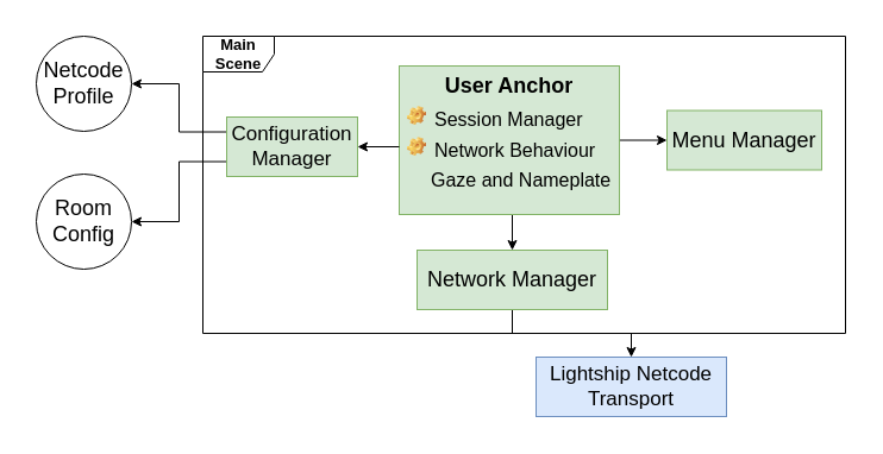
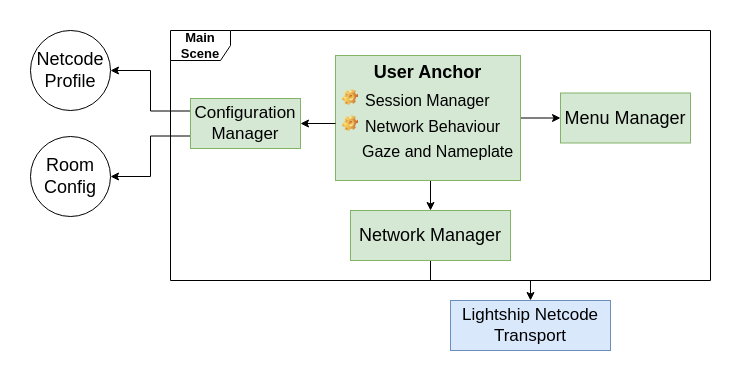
- <mxCell id="16" value="Room Config" style="ellipse;whiteSpace=wrap;html=1;aspect=fixed;fontSize=18;" vertex="1" parent="1"><mxGeometry x="30" y="146" width="80" height="80" as="geometry" /></mxCell>
+ <mxCell id="16" value="Room Config" style="ellipse;whiteSpace=wrap;html=1;aspect=fixed;fontSize=18;" vertex="1" parent="1"><mxGeometry x="30" y="136" width="80" height="80" as="geometry" /></mxCell>
